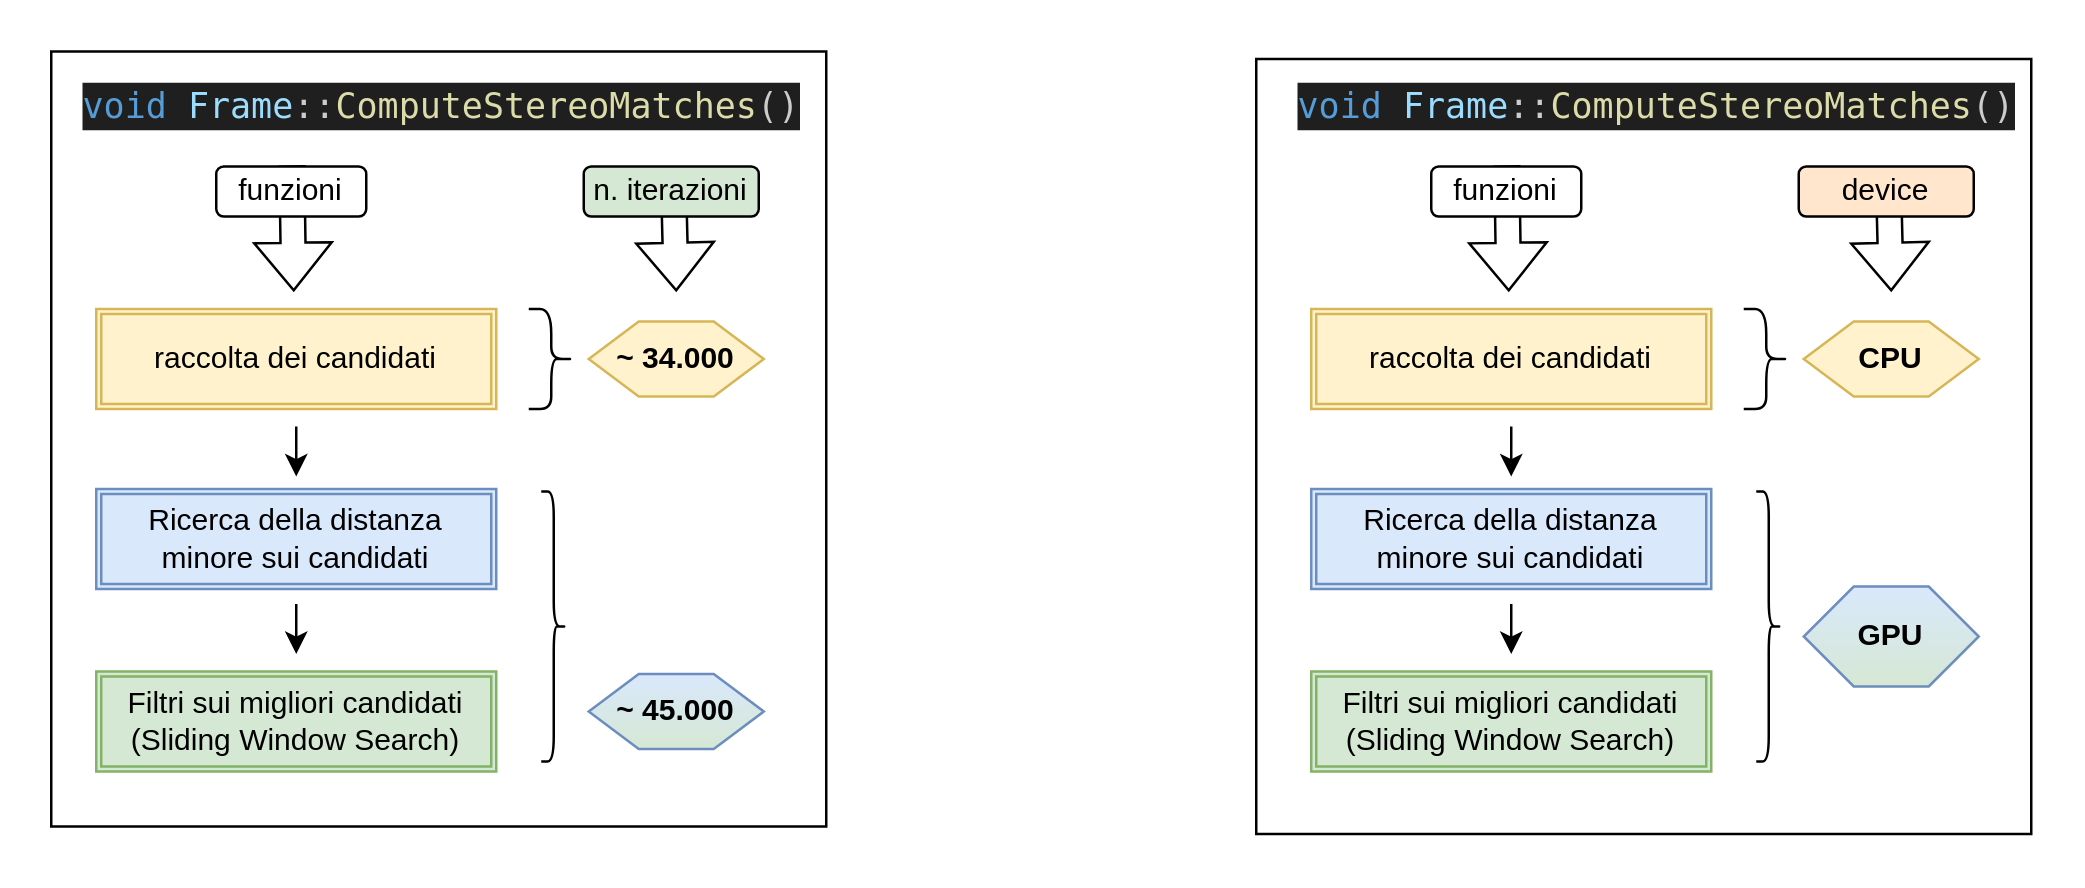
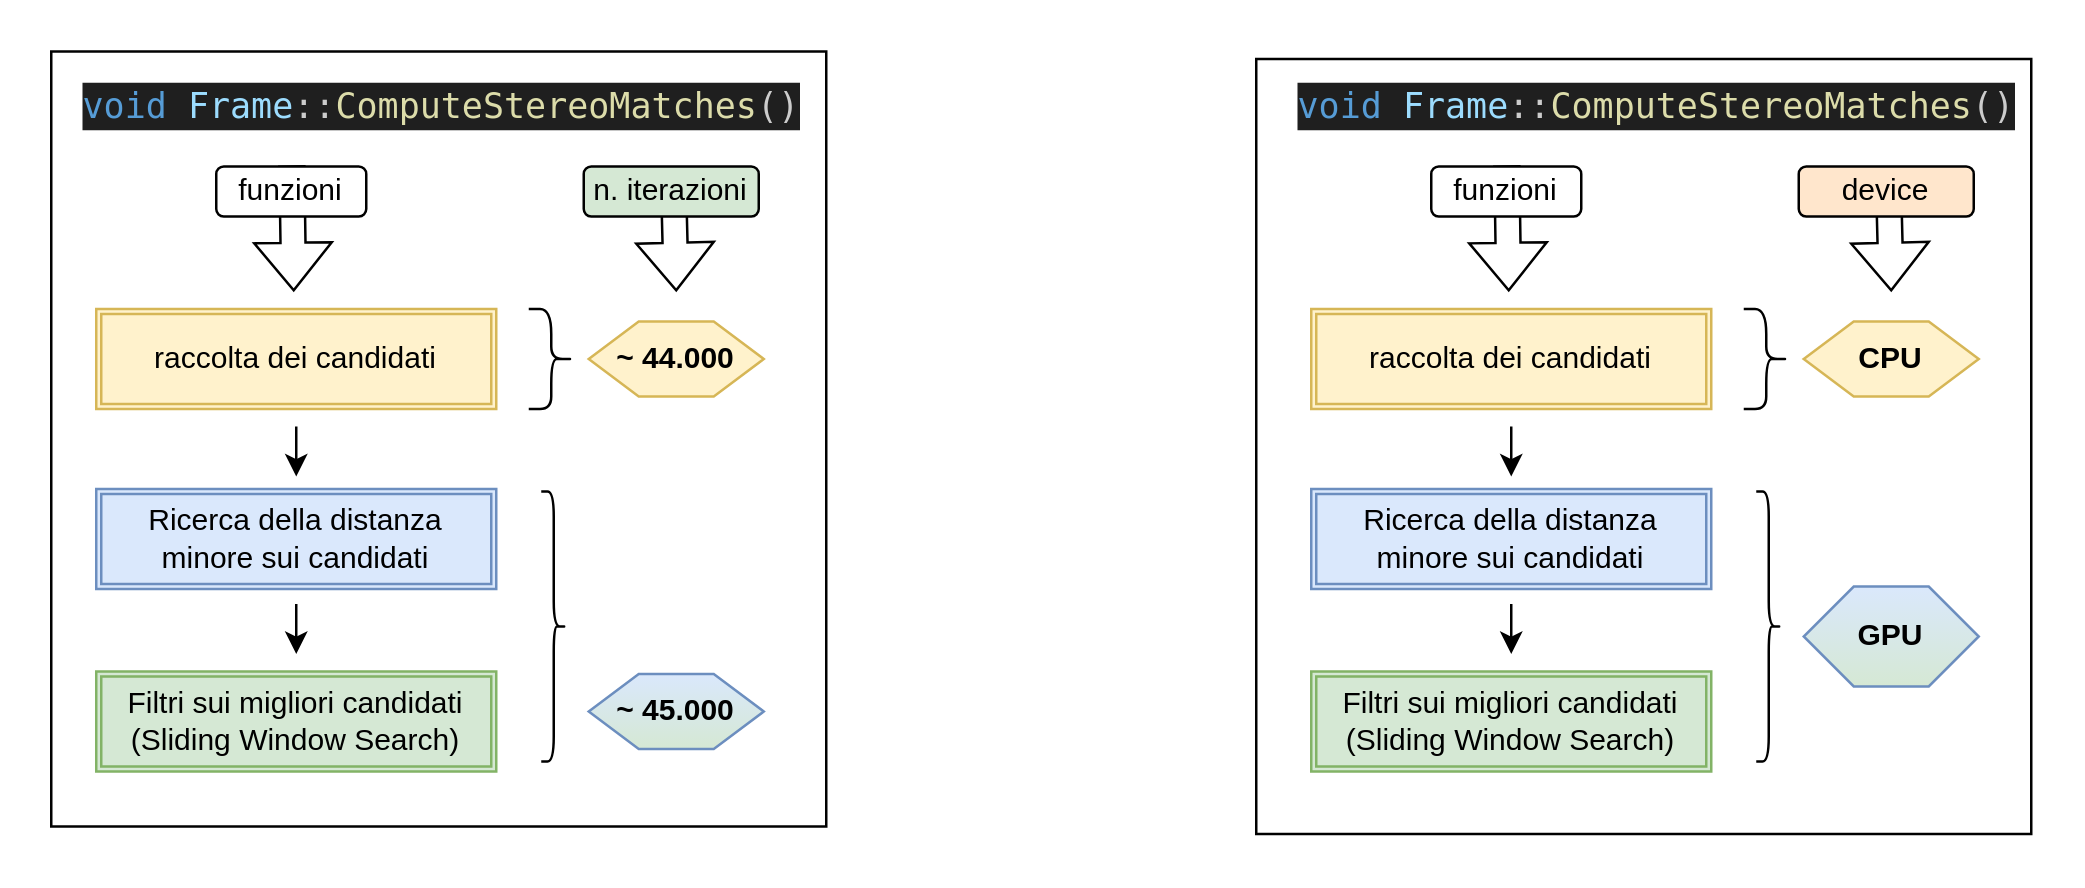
- <mxCell id="12" value="&lt;span lang=&quot;it&quot; class=&quot;BxUVEf ILfuVd&quot;&gt;&lt;span class=&quot;hgKElc&quot;&gt;&lt;b&gt;~ 34.000&lt;/b&gt;&lt;/span&gt;&lt;/span&gt;" style="shape=hexagon;perimeter=hexagonPerimeter2;whiteSpace=wrap;html=1;fixedSize=1;fillColor=#fff2cc;strokeColor=#d6b656;" parent="1" vertex="1"><mxGeometry x="235" y="128" width="70" height="30" as="geometry" /></mxCell>
+ <mxCell id="12" value="&lt;span lang=&quot;it&quot; class=&quot;BxUVEf ILfuVd&quot;&gt;&lt;span class=&quot;hgKElc&quot;&gt;&lt;b&gt;~ 44.000&lt;/b&gt;&lt;/span&gt;&lt;/span&gt;" style="shape=hexagon;perimeter=hexagonPerimeter2;whiteSpace=wrap;html=1;fixedSize=1;fillColor=#fff2cc;strokeColor=#d6b656;" parent="1" vertex="1"><mxGeometry x="235" y="128" width="70" height="30" as="geometry" /></mxCell>
